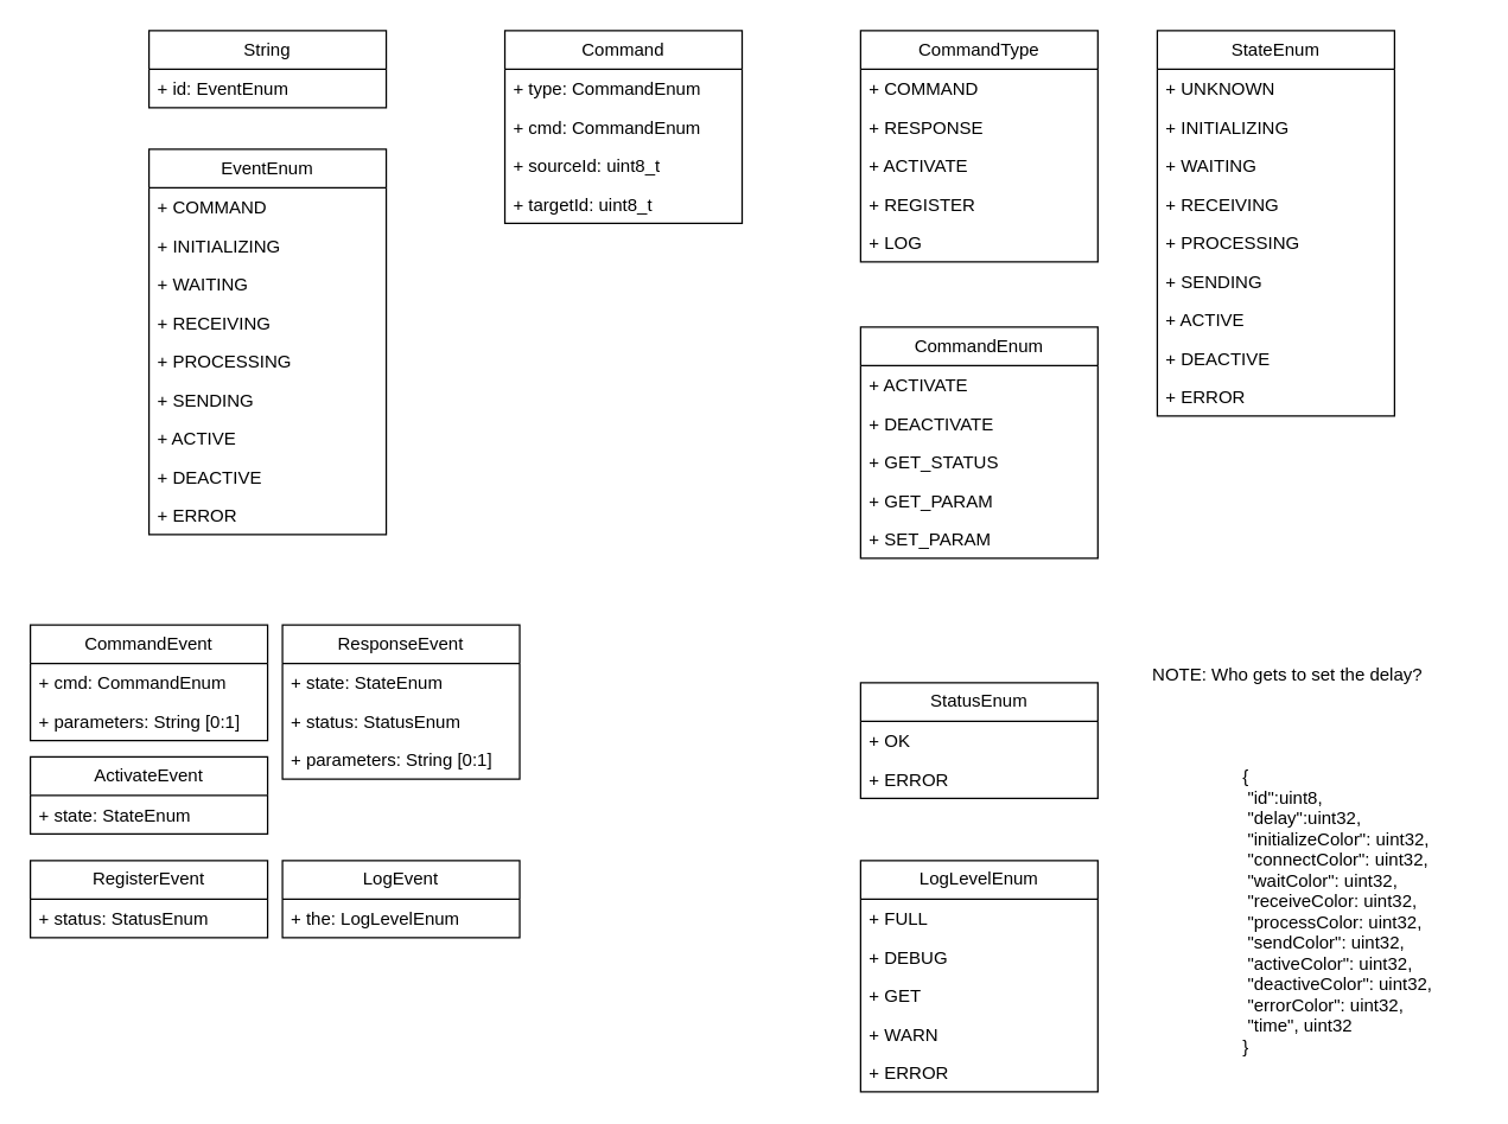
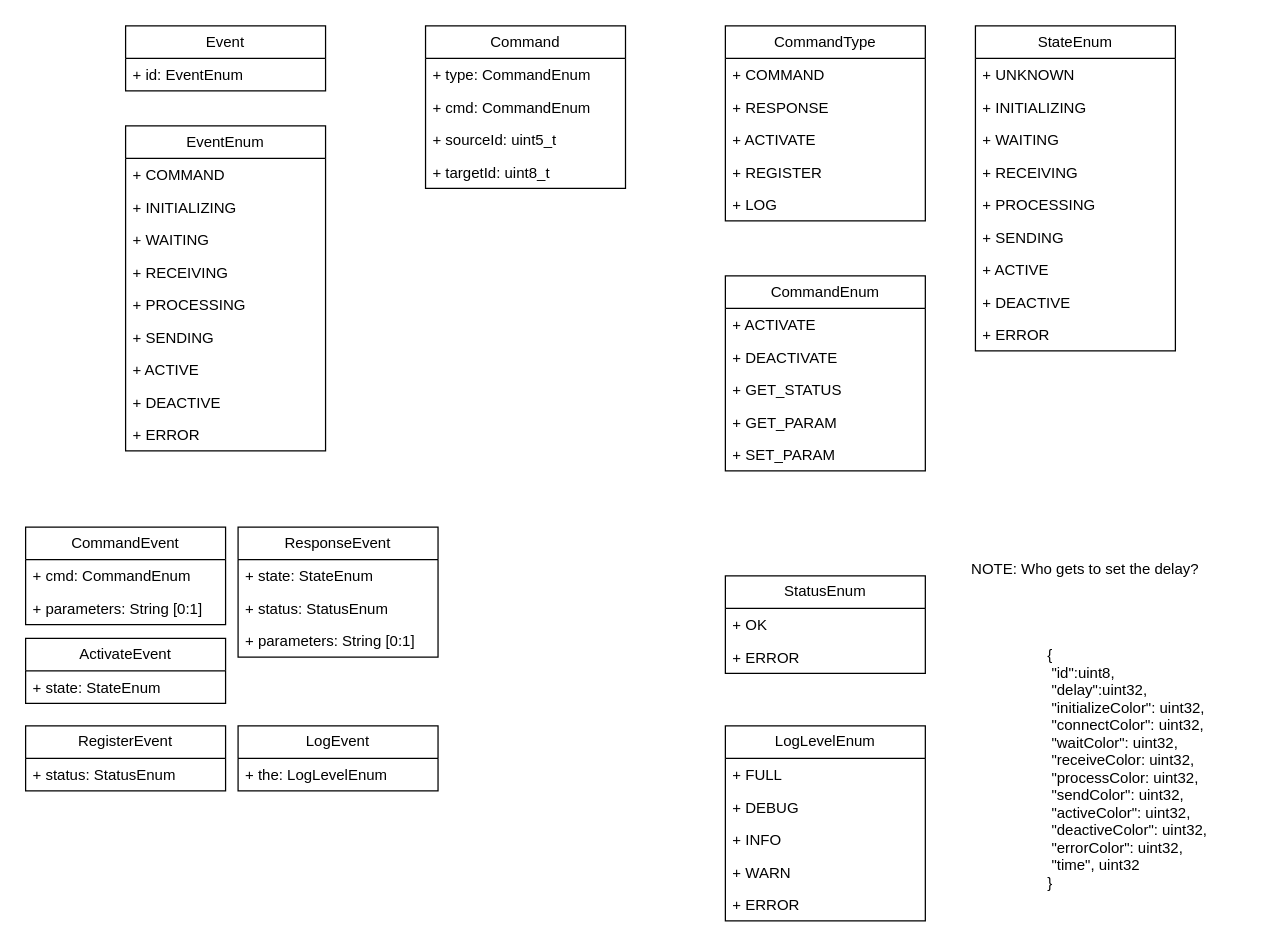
- <mxCell id="2" value="String" style="swimlane;fontStyle=0;childLayout=stackLayout;horizontal=1;startSize=26;fillColor=none;horizontalStack=0;resizeParent=1;resizeParentMax=0;resizeLast=0;collapsible=1;marginBottom=0;whiteSpace=wrap;html=1;" parent="1" vertex="1"><mxGeometry x="100" y="20" width="160" height="52" as="geometry" /></mxCell>
+ <mxCell id="2" value="Event" style="swimlane;fontStyle=0;childLayout=stackLayout;horizontal=1;startSize=26;fillColor=none;horizontalStack=0;resizeParent=1;resizeParentMax=0;resizeLast=0;collapsible=1;marginBottom=0;whiteSpace=wrap;html=1;" parent="1" vertex="1"><mxGeometry x="100" y="20" width="160" height="52" as="geometry" /></mxCell>
- <mxCell id="13" value="+ sourceId: uint8_t" style="text;strokeColor=none;fillColor=none;align=left;verticalAlign=top;spacingLeft=4;spacingRight=4;overflow=hidden;rotatable=0;points=[[0,0.5],[1,0.5]];portConstraint=eastwest;whiteSpace=wrap;html=1;" parent="10" vertex="1"><mxGeometry y="78" width="160" height="26" as="geometry" /></mxCell>
+ <mxCell id="13" value="+ sourceId: uint5_t" style="text;strokeColor=none;fillColor=none;align=left;verticalAlign=top;spacingLeft=4;spacingRight=4;overflow=hidden;rotatable=0;points=[[0,0.5],[1,0.5]];portConstraint=eastwest;whiteSpace=wrap;html=1;" parent="10" vertex="1"><mxGeometry y="78" width="160" height="26" as="geometry" /></mxCell>
- <mxCell id="30" value="+ GET" style="text;strokeColor=none;fillColor=none;align=left;verticalAlign=top;spacingLeft=4;spacingRight=4;overflow=hidden;rotatable=0;points=[[0,0.5],[1,0.5]];portConstraint=eastwest;whiteSpace=wrap;html=1;" parent="27" vertex="1"><mxGeometry y="78" width="160" height="26" as="geometry" /></mxCell>
+ <mxCell id="30" value="+ INFO" style="text;strokeColor=none;fillColor=none;align=left;verticalAlign=top;spacingLeft=4;spacingRight=4;overflow=hidden;rotatable=0;points=[[0,0.5],[1,0.5]];portConstraint=eastwest;whiteSpace=wrap;html=1;" parent="27" vertex="1"><mxGeometry y="78" width="160" height="26" as="geometry" /></mxCell>
